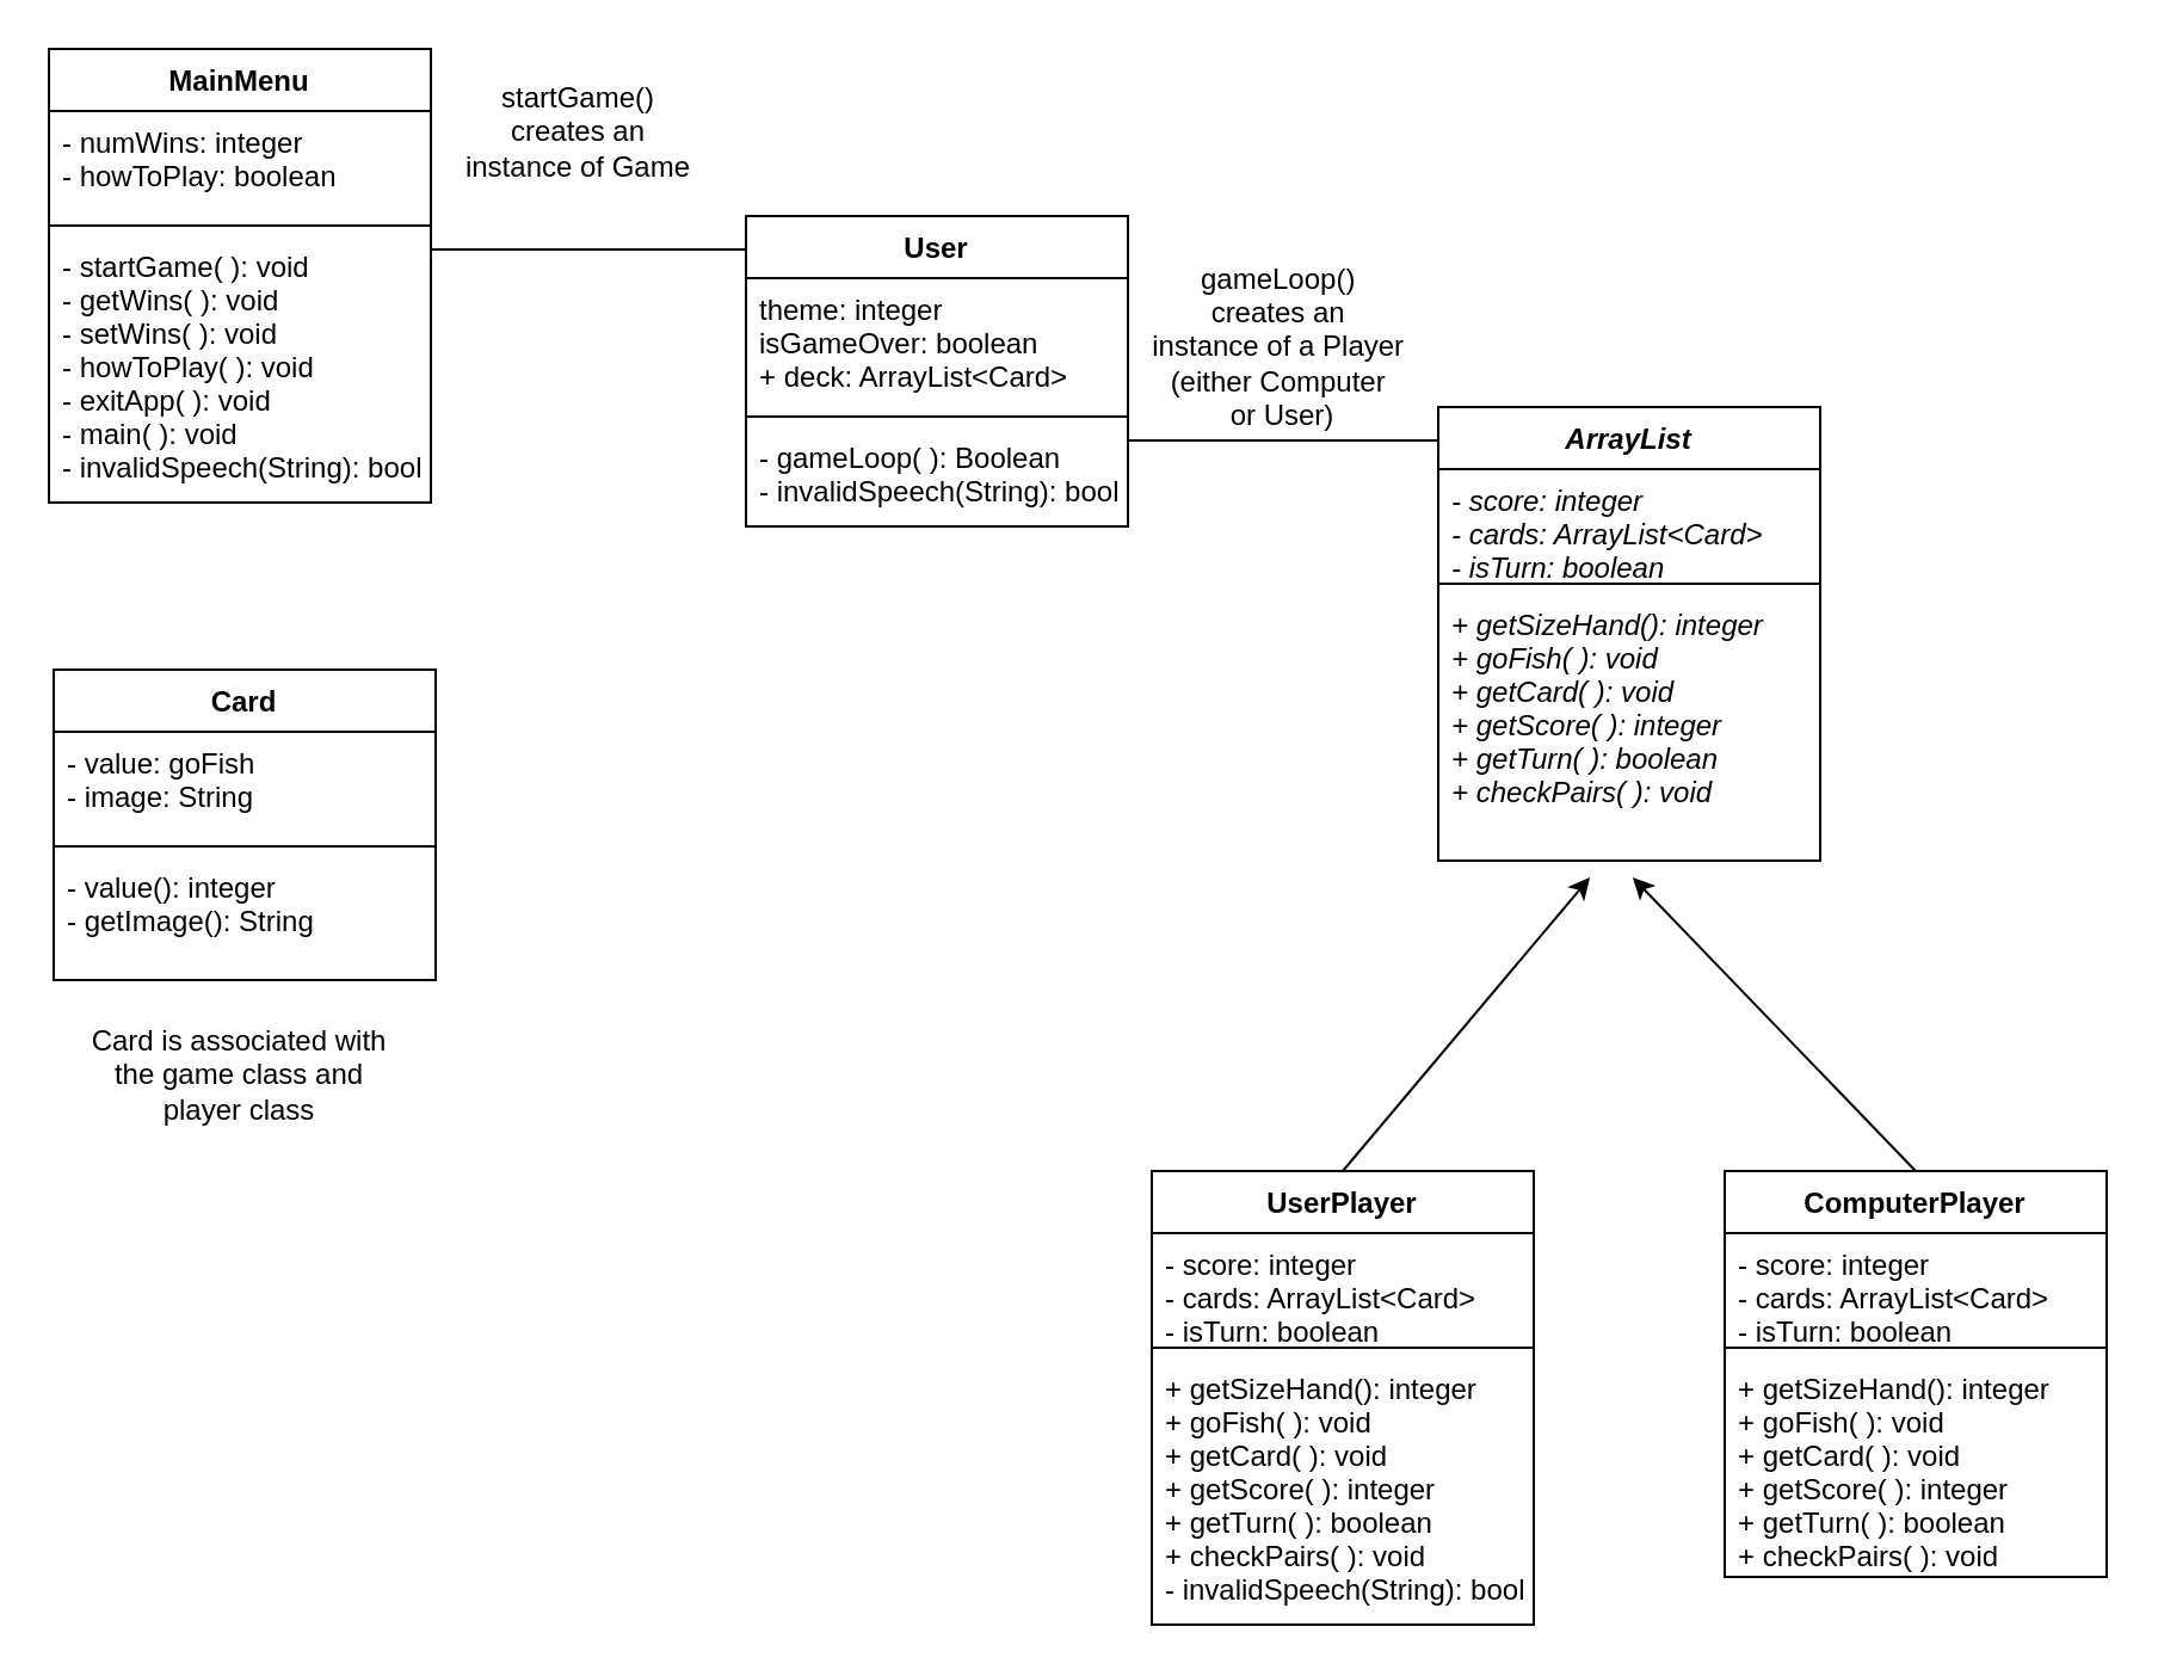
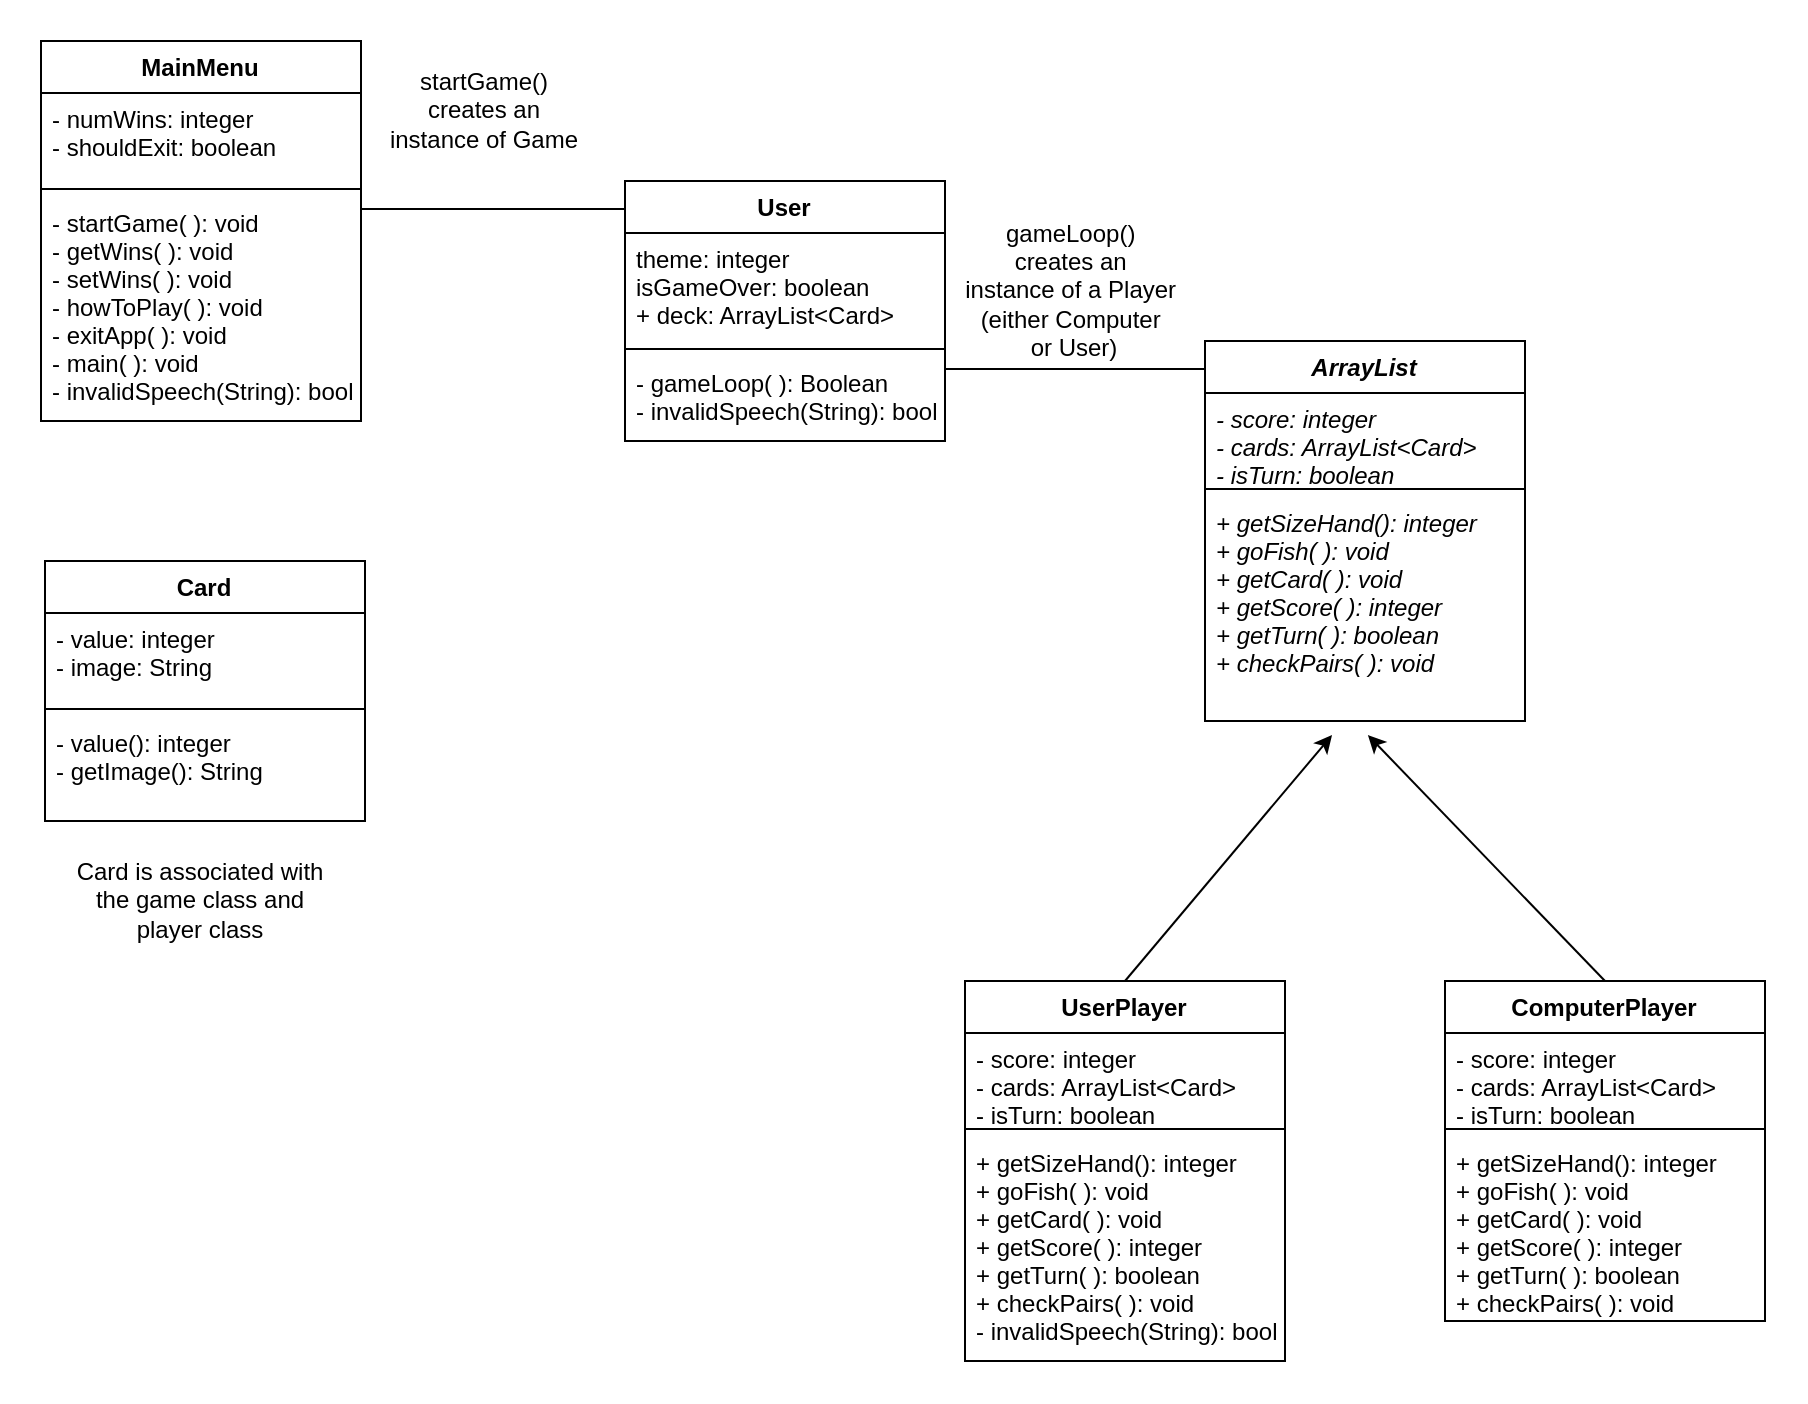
- <mxCell id="4" value="- numWins: integer&#10;- howToPlay: boolean" style="text;strokeColor=none;fillColor=none;align=left;verticalAlign=top;spacingLeft=4;spacingRight=4;overflow=hidden;rotatable=0;points=[[0,0.5],[1,0.5]];portConstraint=eastwest;" parent="3" vertex="1"><mxGeometry y="26" width="160" height="44" as="geometry" /></mxCell>
+ <mxCell id="4" value="- numWins: integer&#10;- shouldExit: boolean" style="text;strokeColor=none;fillColor=none;align=left;verticalAlign=top;spacingLeft=4;spacingRight=4;overflow=hidden;rotatable=0;points=[[0,0.5],[1,0.5]];portConstraint=eastwest;" parent="3" vertex="1"><mxGeometry y="26" width="160" height="44" as="geometry" /></mxCell>
- <mxCell id="29" value="- value: goFish&#10;- image: String" style="text;strokeColor=none;fillColor=none;align=left;verticalAlign=top;spacingLeft=4;spacingRight=4;overflow=hidden;rotatable=0;points=[[0,0.5],[1,0.5]];portConstraint=eastwest;" parent="28" vertex="1"><mxGeometry y="26" width="160" height="44" as="geometry" /></mxCell>
+ <mxCell id="29" value="- value: integer&#10;- image: String" style="text;strokeColor=none;fillColor=none;align=left;verticalAlign=top;spacingLeft=4;spacingRight=4;overflow=hidden;rotatable=0;points=[[0,0.5],[1,0.5]];portConstraint=eastwest;" parent="28" vertex="1"><mxGeometry y="26" width="160" height="44" as="geometry" /></mxCell>
